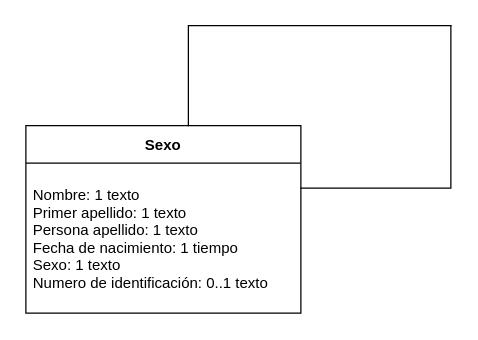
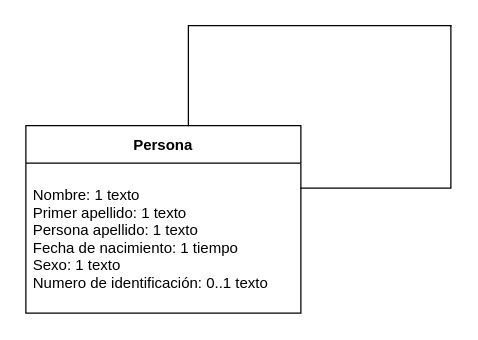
- <mxCell id="2" value="Sexo" style="swimlane;fontStyle=1;childLayout=stackLayout;horizontal=1;startSize=30;horizontalStack=0;resizeParent=1;resizeParentMax=0;resizeLast=0;collapsible=1;marginBottom=0;" vertex="1" parent="1"><mxGeometry x="20" y="100" width="220" height="150" as="geometry" /></mxCell>
+ <mxCell id="2" value="Persona" style="swimlane;fontStyle=1;childLayout=stackLayout;horizontal=1;startSize=30;horizontalStack=0;resizeParent=1;resizeParentMax=0;resizeLast=0;collapsible=1;marginBottom=0;" vertex="1" parent="1"><mxGeometry x="20" y="100" width="220" height="150" as="geometry" /></mxCell>
